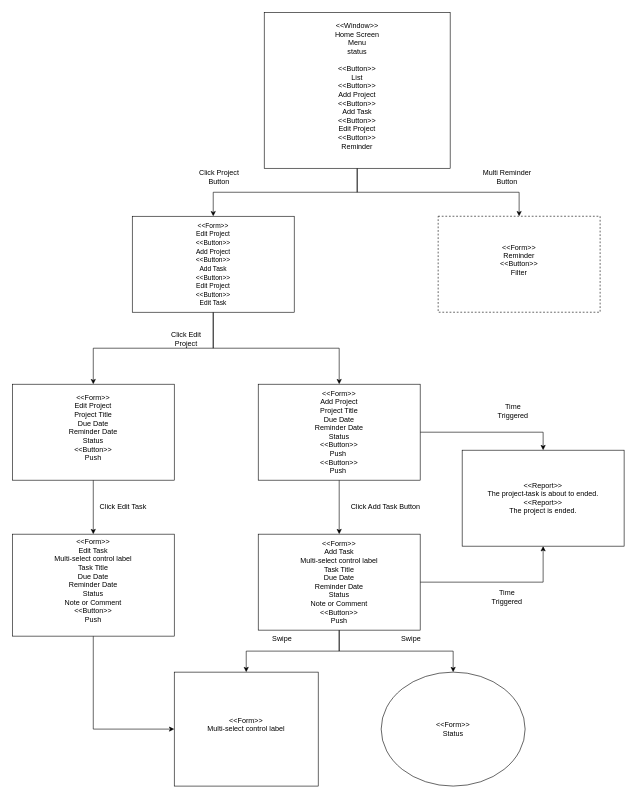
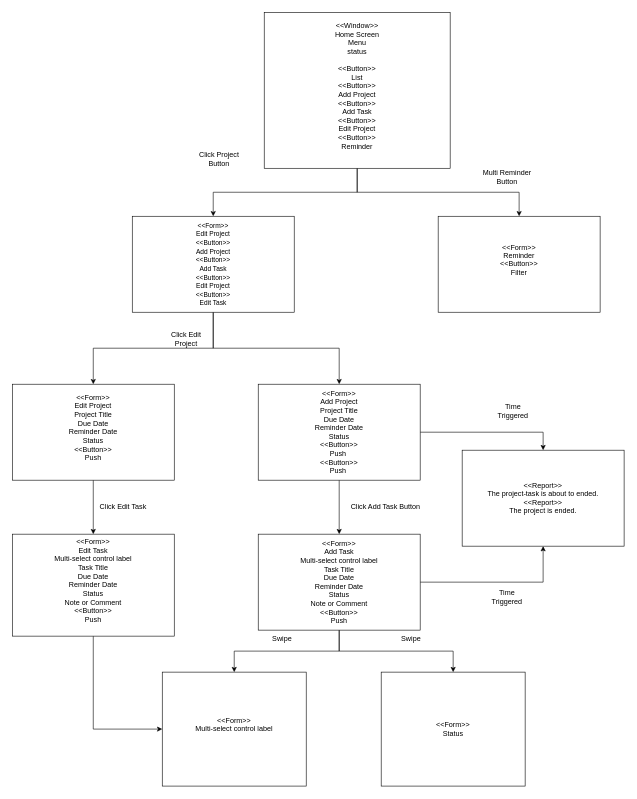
- <mxCell id="18" value="Click Project Button" style="text;html=1;align=center;verticalAlign=middle;whiteSpace=wrap;rounded=0;" vertex="1" parent="1"><mxGeometry x="320" y="280" width="90" height="30" as="geometry" /></mxCell>
+ <mxCell id="18" value="Click Project Button" style="text;html=1;align=center;verticalAlign=middle;whiteSpace=wrap;rounded=0;" vertex="1" parent="1"><mxGeometry x="320" y="250" width="90" height="30" as="geometry" /></mxCell>
- <mxCell id="5" value="&amp;lt;&amp;lt;Form&amp;gt;&amp;gt;&lt;br&gt;Reminder&lt;br&gt;&amp;lt;&amp;lt;Button&amp;gt;&amp;gt;&lt;br&gt;Filter&lt;div&gt;&lt;br/&gt;&lt;/div&gt;" style="rounded=0;whiteSpace=wrap;html=1;dashed=1;" vertex="1" parent="1"><mxGeometry x="730" y="360" width="270" height="160" as="geometry" /></mxCell>
+ <mxCell id="5" value="&amp;lt;&amp;lt;Form&amp;gt;&amp;gt;&lt;br&gt;Reminder&lt;br&gt;&amp;lt;&amp;lt;Button&amp;gt;&amp;gt;&lt;br&gt;Filter&lt;div&gt;&lt;br/&gt;&lt;/div&gt;" style="rounded=0;whiteSpace=wrap;html=1;" vertex="1" parent="1"><mxGeometry x="730" y="360" width="270" height="160" as="geometry" /></mxCell>
- <mxCell id="28" value="&amp;lt;&amp;lt;Form&amp;gt;&amp;gt;&lt;br&gt;Multi-select control label&lt;div&gt;&lt;br&gt;&lt;/div&gt;" style="rounded=0;whiteSpace=wrap;html=1;" vertex="1" parent="1"><mxGeometry x="290" y="1120" width="240" height="190" as="geometry" /></mxCell>
+ <mxCell id="28" value="&amp;lt;&amp;lt;Form&amp;gt;&amp;gt;&lt;br&gt;Multi-select control label&lt;div&gt;&lt;br&gt;&lt;/div&gt;" style="rounded=0;whiteSpace=wrap;html=1;" vertex="1" parent="1"><mxGeometry x="270" y="1120" width="240" height="190" as="geometry" /></mxCell>
- <mxCell id="30" value="&amp;lt;&amp;lt;Form&amp;gt;&amp;gt;&lt;br&gt;Status" style="ellipse;whiteSpace=wrap;html=1;" vertex="1" parent="1"><mxGeometry x="635" y="1120" width="240" height="190" as="geometry" /></mxCell>
+ <mxCell id="30" value="&amp;lt;&amp;lt;Form&amp;gt;&amp;gt;&lt;br&gt;Status" style="rounded=0;whiteSpace=wrap;html=1;" vertex="1" parent="1"><mxGeometry x="635" y="1120" width="240" height="190" as="geometry" /></mxCell>
